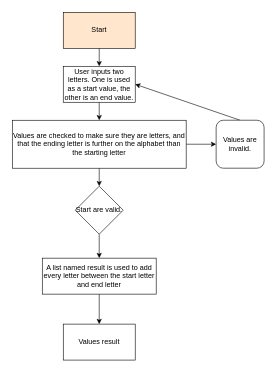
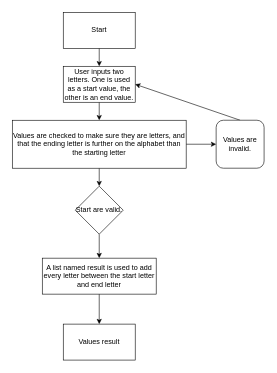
- <mxCell id="3" value="Start" style="rounded=0;whiteSpace=wrap;html=1;fillColor=#ffe6cc;" vertex="1" parent="1"><mxGeometry x="105" y="20" width="120" height="60" as="geometry" /></mxCell>
+ <mxCell id="3" value="Start" style="rounded=0;whiteSpace=wrap;html=1;" vertex="1" parent="1"><mxGeometry x="105" y="20" width="120" height="60" as="geometry" /></mxCell>
